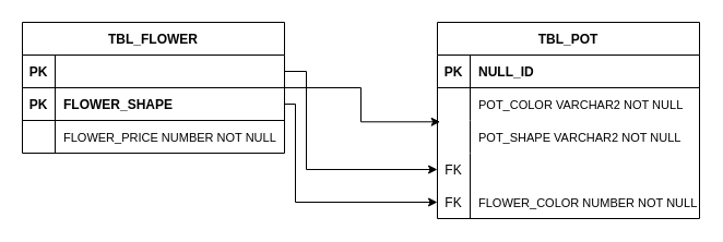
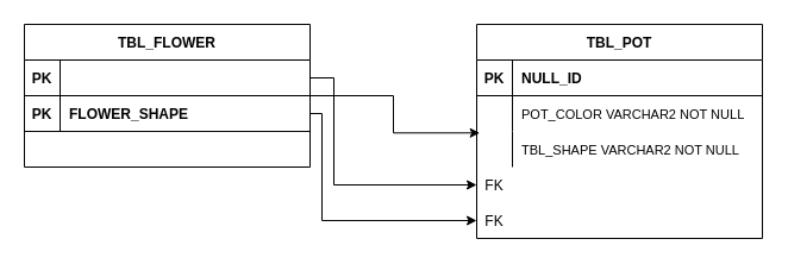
- <mxCell id="11" value="FLOWER_PRICE NUMBER NOT NULL" style="shape=partialRectangle;overflow=hidden;connectable=0;fillColor=none;top=0;left=0;bottom=0;right=0;align=left;spacingLeft=6;fontSize=11;" parent="9" vertex="1"><mxGeometry x="30" width="210" height="30" as="geometry"><mxRectangle width="210" height="30" as="alternateBounds" /></mxGeometry></mxCell>
- <mxCell id="21" value="POT_SHAPE VARCHAR2 NOT NULL" style="shape=partialRectangle;overflow=hidden;connectable=0;fillColor=none;top=0;left=0;bottom=0;right=0;align=left;spacingLeft=6;fontSize=11;" vertex="1" parent="19"><mxGeometry x="30" width="210.0" height="30" as="geometry"><mxRectangle width="210.0" height="30" as="alternateBounds" /></mxGeometry></mxCell>
+ <mxCell id="21" value="TBL_SHAPE VARCHAR2 NOT NULL" style="shape=partialRectangle;overflow=hidden;connectable=0;fillColor=none;top=0;left=0;bottom=0;right=0;align=left;spacingLeft=6;fontSize=11;" vertex="1" parent="19"><mxGeometry x="30" width="210.0" height="30" as="geometry"><mxRectangle width="210.0" height="30" as="alternateBounds" /></mxGeometry></mxCell>
- <mxCell id="26" value="FLOWER_COLOR NUMBER NOT NULL" style="shape=partialRectangle;overflow=hidden;connectable=0;fillColor=none;top=0;left=0;bottom=0;right=0;align=left;spacingLeft=6;fontSize=11;" vertex="1" parent="24"><mxGeometry x="30" width="210.0" height="30" as="geometry"><mxRectangle width="210.0" height="30" as="alternateBounds" /></mxGeometry></mxCell>
